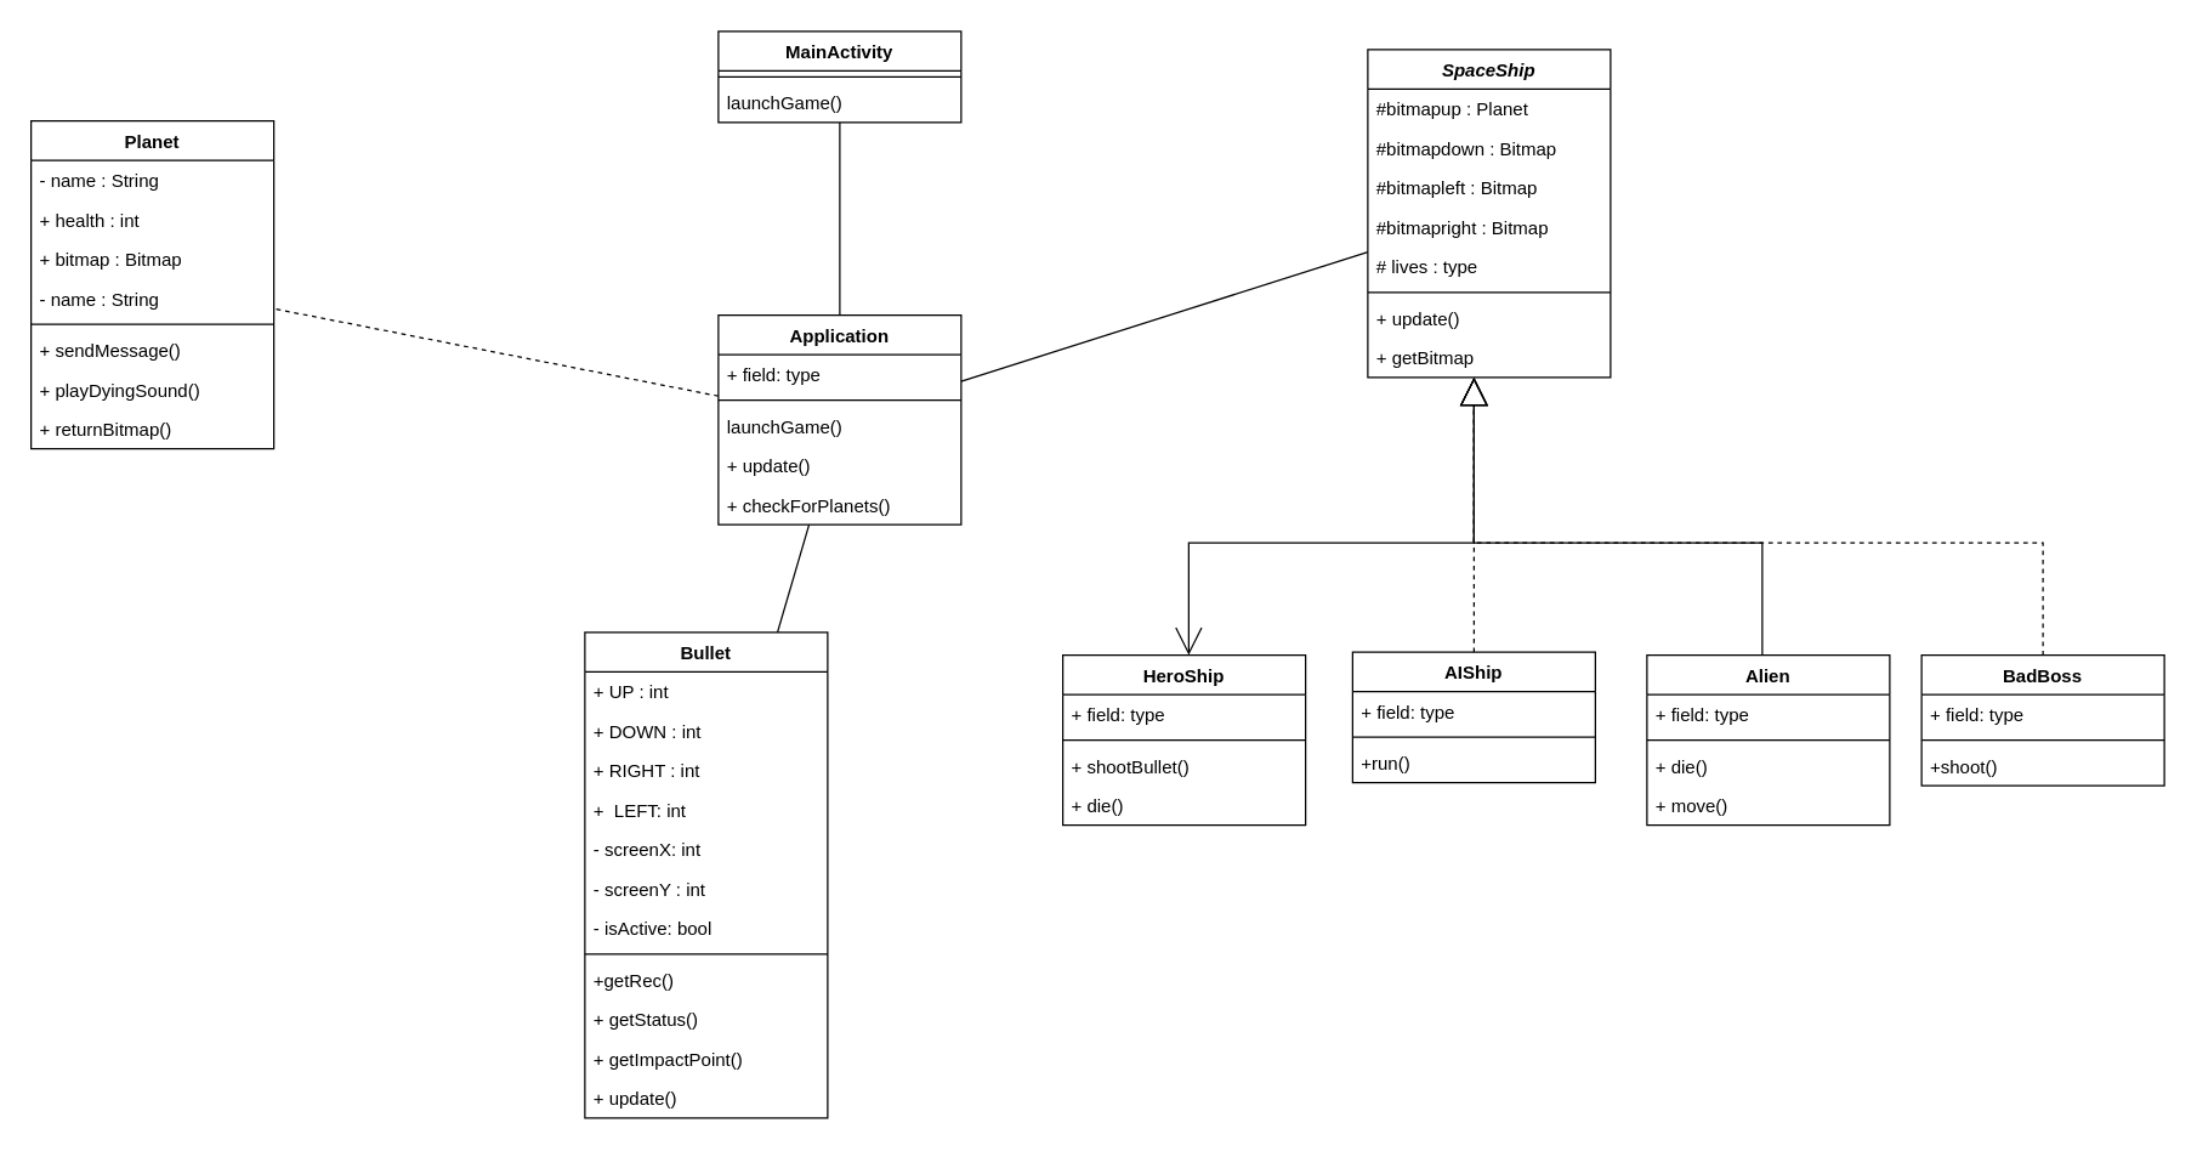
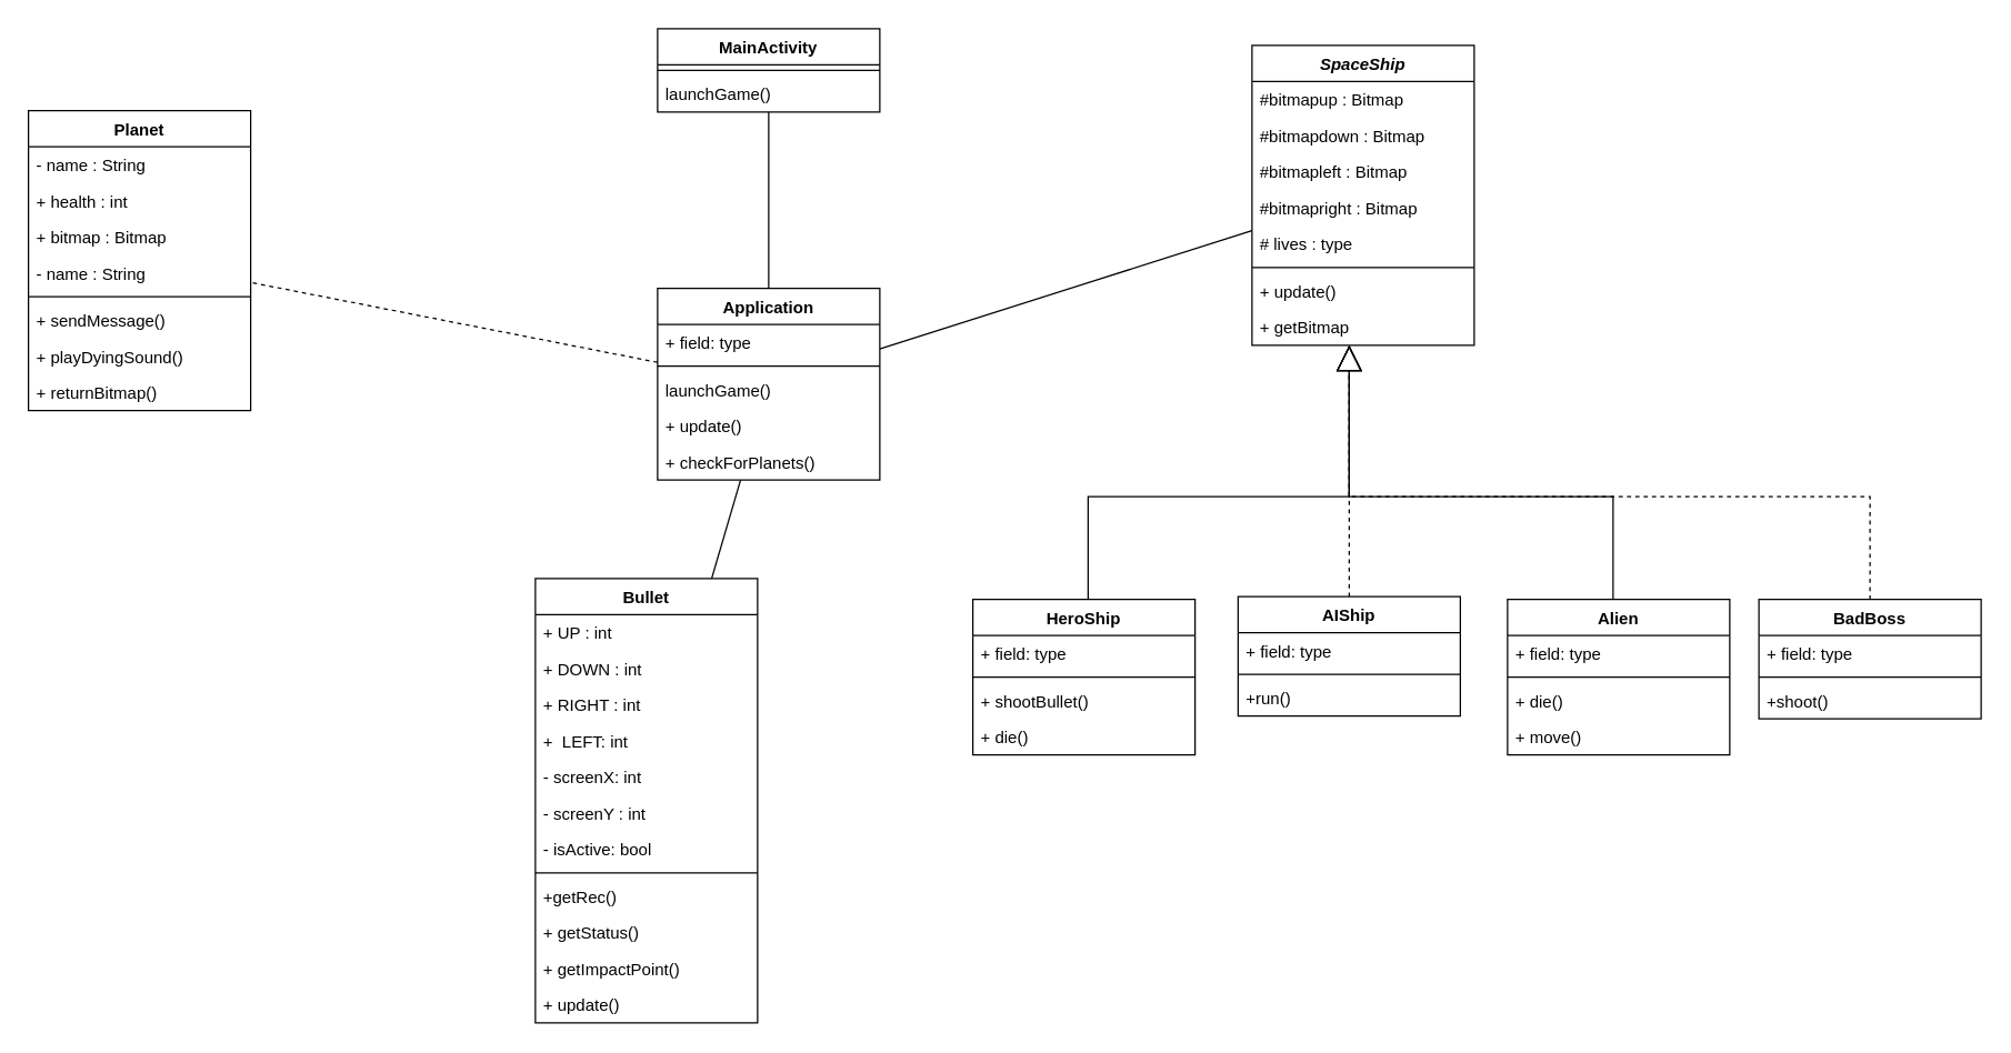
- <mxCell id="16" value="#bitmapup : Planet&#10;" style="text;strokeColor=none;fillColor=none;align=left;verticalAlign=top;spacingLeft=4;spacingRight=4;overflow=hidden;rotatable=0;points=[[0,0.5],[1,0.5]];portConstraint=eastwest;" vertex="1" parent="15"><mxGeometry y="26" width="160" height="26" as="geometry" /></mxCell>
+ <mxCell id="16" value="#bitmapup : Bitmap&#10;" style="text;strokeColor=none;fillColor=none;align=left;verticalAlign=top;spacingLeft=4;spacingRight=4;overflow=hidden;rotatable=0;points=[[0,0.5],[1,0.5]];portConstraint=eastwest;" vertex="1" parent="15"><mxGeometry y="26" width="160" height="26" as="geometry" /></mxCell>
- <mxCell id="14" value="" style="edgeStyle=orthogonalEdgeStyle;rounded=0;orthogonalLoop=1;jettySize=auto;html=1;endArrow=open;endFill=0;startArrow=block;startFill=0;endSize=16;startSize=16;" edge="1" parent="1" source="15" target="24"><mxGeometry relative="1" as="geometry"><mxPoint x="971" y="301" as="sourcePoint" /><Array as="points"><mxPoint x="971" y="357" /><mxPoint x="783" y="357" /></Array></mxGeometry></mxCell>
+ <mxCell id="14" value="" style="edgeStyle=orthogonalEdgeStyle;rounded=0;orthogonalLoop=1;jettySize=auto;html=1;endArrow=none;endFill=0;startArrow=block;startFill=0;endSize=16;startSize=16;" edge="1" parent="1" source="15" target="24"><mxGeometry relative="1" as="geometry"><mxPoint x="971" y="301" as="sourcePoint" /><Array as="points"><mxPoint x="971" y="357" /><mxPoint x="783" y="357" /></Array></mxGeometry></mxCell>
